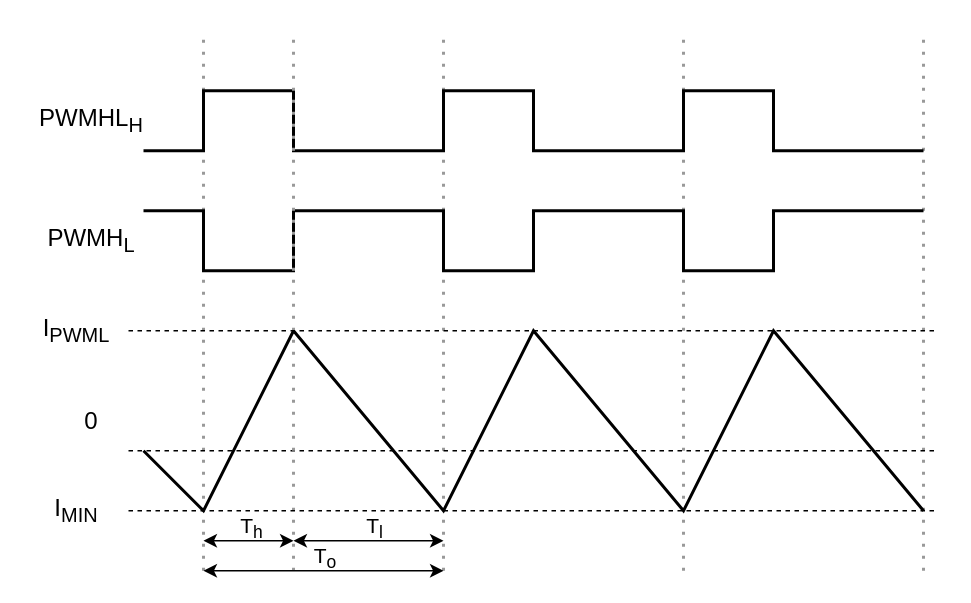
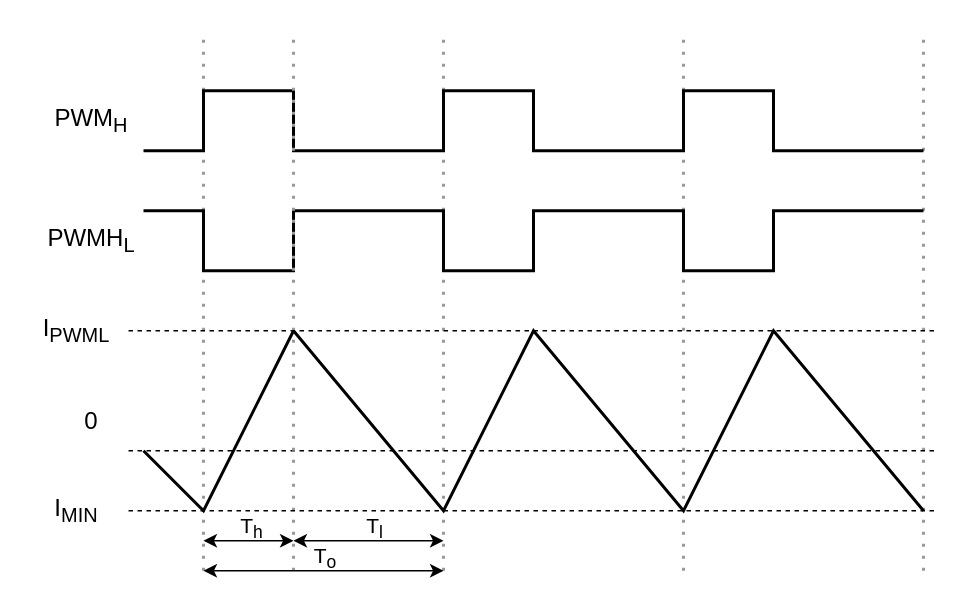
- <mxCell id="15" value="&lt;font style=&quot;font-size: 16px;&quot;&gt;PWMHL&lt;sub&gt;H&lt;/sub&gt;&lt;/font&gt;" style="text;html=1;align=center;verticalAlign=middle;resizable=0;points=[];autosize=1;strokeColor=none;fillColor=none;" parent="1" vertex="1"><mxGeometry x="25" y="60" width="70" height="40" as="geometry" /></mxCell>
+ <mxCell id="15" value="&lt;font style=&quot;font-size: 16px;&quot;&gt;PWM&lt;sub&gt;H&lt;/sub&gt;&lt;/font&gt;" style="text;html=1;align=center;verticalAlign=middle;resizable=0;points=[];autosize=1;strokeColor=none;fillColor=none;" parent="1" vertex="1"><mxGeometry x="25" y="60" width="70" height="40" as="geometry" /></mxCell>
